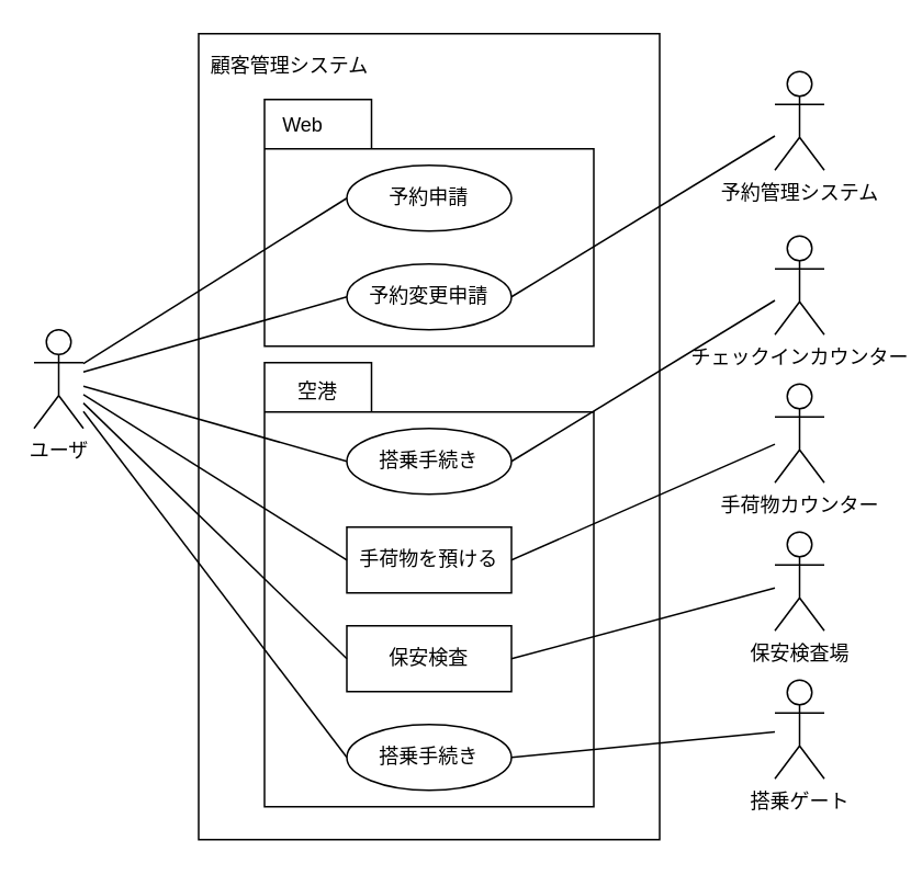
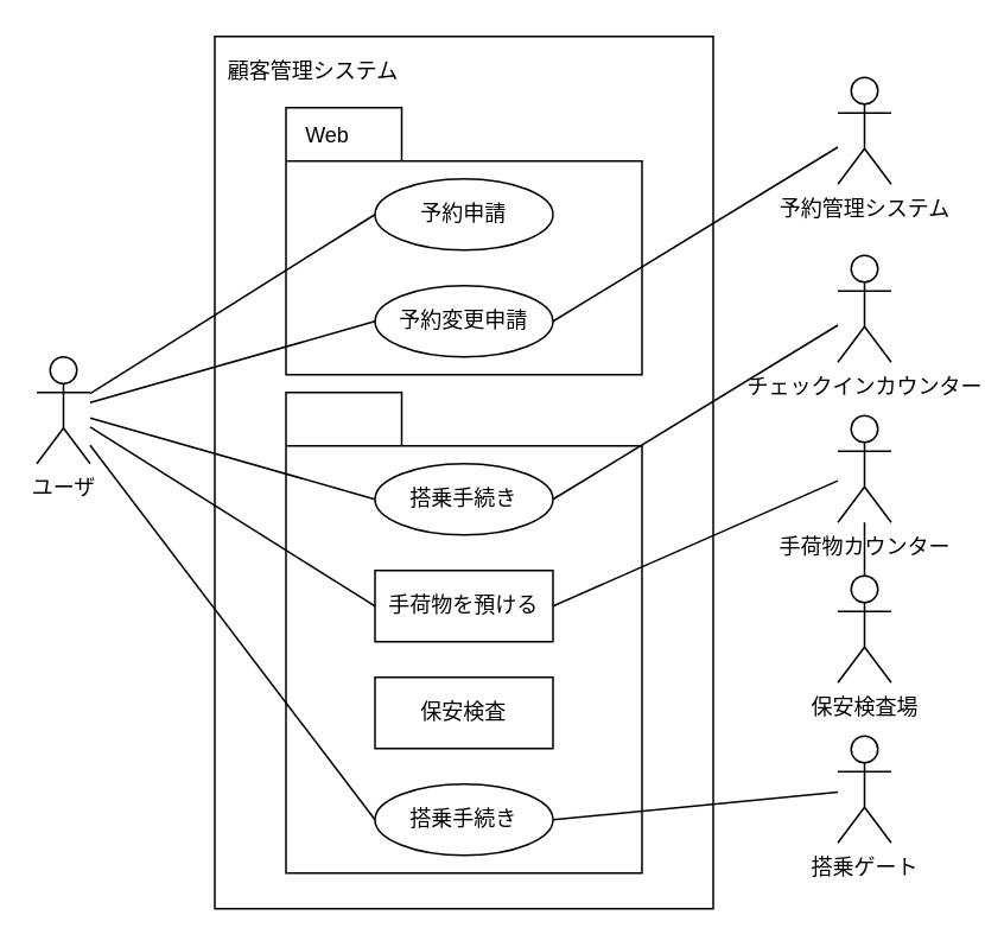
- <mxCell id="24" value="空港" style="text;html=1;align=center;verticalAlign=middle;resizable=0;points=[];autosize=1;strokeColor=none;fillColor=none;" vertex="1" parent="1"><mxGeometry x="172" y="228" width="40" height="20" as="geometry" /></mxCell>
- <mxCell id="15" value="" style="endArrow=none;html=1;rounded=0;entryX=0;entryY=0.5;entryDx=0;entryDy=0;" edge="1" parent="1" source="5" target="9"><mxGeometry width="50" height="50" relative="1" as="geometry"><mxPoint x="310" y="290" as="sourcePoint" /><mxPoint x="360" y="240" as="targetPoint" /></mxGeometry></mxCell>
- <mxCell id="26" value="" style="endArrow=none;html=1;rounded=0;entryX=1;entryY=0.5;entryDx=0;entryDy=0;" edge="1" parent="1" source="25" target="9"><mxGeometry width="50" height="50" relative="1" as="geometry"><mxPoint x="310" y="540" as="sourcePoint" /><mxPoint x="360" y="490" as="targetPoint" /></mxGeometry></mxCell>
+ <mxCell id="26" value="" style="endArrow=none;html=1;rounded=0;" edge="1" parent="1" source="25" target="21"><mxGeometry width="50" height="50" relative="1" as="geometry"><mxPoint x="310" y="540" as="sourcePoint" /><mxPoint x="360" y="490" as="targetPoint" /></mxGeometry></mxCell>
